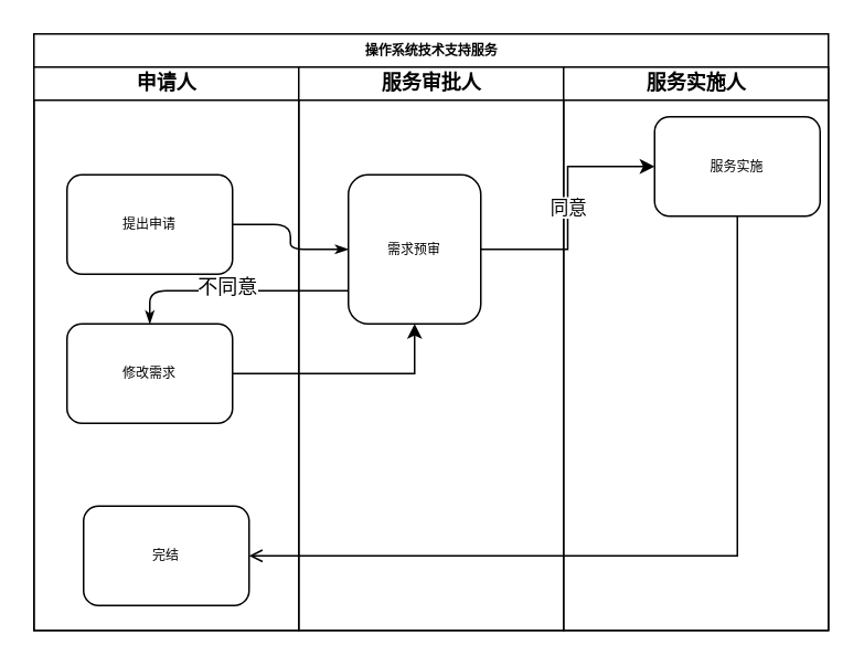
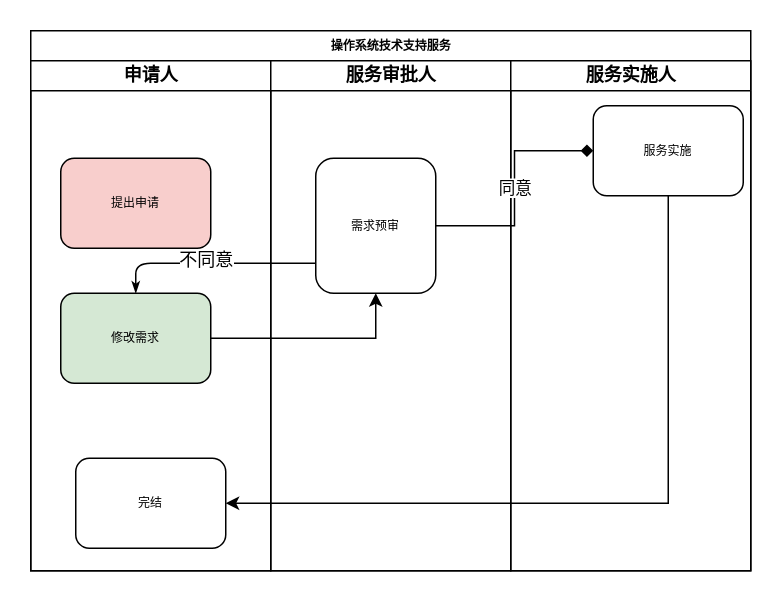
- <mxCell id="14" value="同意&lt;br&gt;" style="edgeStyle=orthogonalEdgeStyle;rounded=0;orthogonalLoop=1;jettySize=auto;html=1;" edge="1" parent="2" source="11" target="13"><mxGeometry relative="1" as="geometry" /></mxCell>
+ <mxCell id="14" value="同意&lt;br&gt;" style="edgeStyle=orthogonalEdgeStyle;rounded=0;orthogonalLoop=1;jettySize=auto;html=1;endArrow=diamond;" edge="1" parent="2" source="11" target="13"><mxGeometry relative="1" as="geometry" /></mxCell>
- <mxCell id="4" value="提出申请" style="rounded=1;whiteSpace=wrap;html=1;shadow=0;labelBackgroundColor=none;strokeColor=#000000;strokeWidth=1;fillColor=#ffffff;fontFamily=Verdana;fontSize=8;fontColor=#000000;align=center;" parent="3" vertex="1"><mxGeometry x="20" y="65" width="100" height="60" as="geometry" /></mxCell>
+ <mxCell id="4" value="提出申请" style="rounded=1;whiteSpace=wrap;html=1;shadow=0;labelBackgroundColor=none;strokeColor=#000000;strokeWidth=1;fillColor=#f8cecc;fontFamily=Verdana;fontSize=8;fontColor=#000000;align=center;" parent="3" vertex="1"><mxGeometry x="20" y="65" width="100" height="60" as="geometry" /></mxCell>
- <mxCell id="7" style="edgeStyle=orthogonalEdgeStyle;rounded=1;html=1;labelBackgroundColor=none;startArrow=none;startFill=0;startSize=5;endArrow=classicThin;endFill=1;endSize=5;jettySize=auto;orthogonalLoop=1;strokeColor=#000000;strokeWidth=1;fontFamily=Verdana;fontSize=8;fontColor=#000000;" parent="2" source="4" target="11" edge="1"><mxGeometry relative="1" as="geometry" /></mxCell>
- <mxCell id="5" value="修改需求" style="rounded=1;whiteSpace=wrap;html=1;shadow=0;labelBackgroundColor=none;strokeColor=#000000;strokeWidth=1;fillColor=#ffffff;fontFamily=Verdana;fontSize=8;fontColor=#000000;align=center;" parent="3" vertex="1"><mxGeometry x="20" y="155" width="100" height="60" as="geometry" /></mxCell>
+ <mxCell id="5" value="修改需求" style="rounded=1;whiteSpace=wrap;html=1;shadow=0;labelBackgroundColor=none;strokeColor=#000000;strokeWidth=1;fillColor=#d5e8d4;fontFamily=Verdana;fontSize=8;fontColor=#000000;align=center;" parent="3" vertex="1"><mxGeometry x="20" y="155" width="100" height="60" as="geometry" /></mxCell>
- <mxCell id="16" style="edgeStyle=orthogonalEdgeStyle;rounded=0;orthogonalLoop=1;jettySize=auto;html=1;exitX=0.5;exitY=1;exitDx=0;exitDy=0;entryX=1;entryY=0.5;entryDx=0;entryDy=0;endArrow=open;" edge="1" parent="2" source="13" target="6"><mxGeometry relative="1" as="geometry" /></mxCell>
+ <mxCell id="16" style="edgeStyle=orthogonalEdgeStyle;rounded=0;orthogonalLoop=1;jettySize=auto;html=1;exitX=0.5;exitY=1;exitDx=0;exitDy=0;entryX=1;entryY=0.5;entryDx=0;entryDy=0;" edge="1" parent="2" source="13" target="6"><mxGeometry relative="1" as="geometry" /></mxCell>
